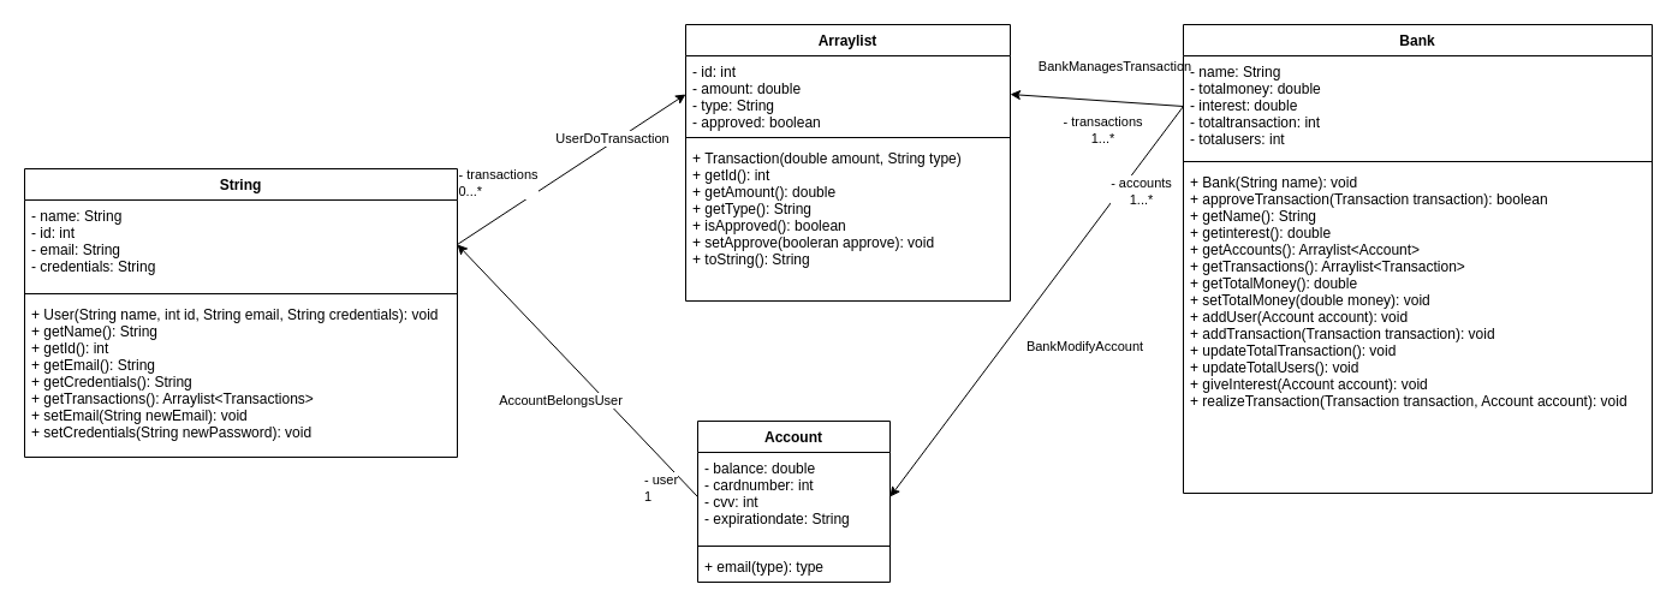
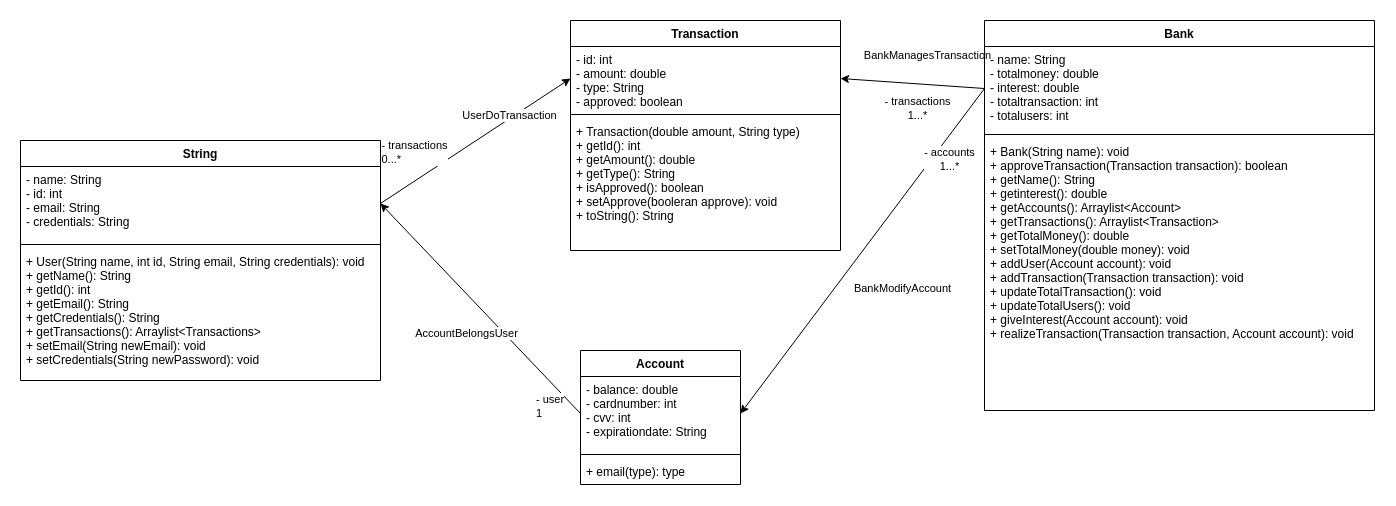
- <mxCell id="20" value="Arraylist" style="swimlane;fontStyle=1;align=center;verticalAlign=top;childLayout=stackLayout;horizontal=1;startSize=26;horizontalStack=0;resizeParent=1;resizeParentMax=0;resizeLast=0;collapsible=1;marginBottom=0;" vertex="1" parent="1"><mxGeometry width="270" height="230" as="geometry" x="570" y="20" /></mxCell>
+ <mxCell id="20" value="Transaction" style="swimlane;fontStyle=1;align=center;verticalAlign=top;childLayout=stackLayout;horizontal=1;startSize=26;horizontalStack=0;resizeParent=1;resizeParentMax=0;resizeLast=0;collapsible=1;marginBottom=0;" vertex="1" parent="1"><mxGeometry width="270" height="230" as="geometry" x="570" y="20" /></mxCell>
